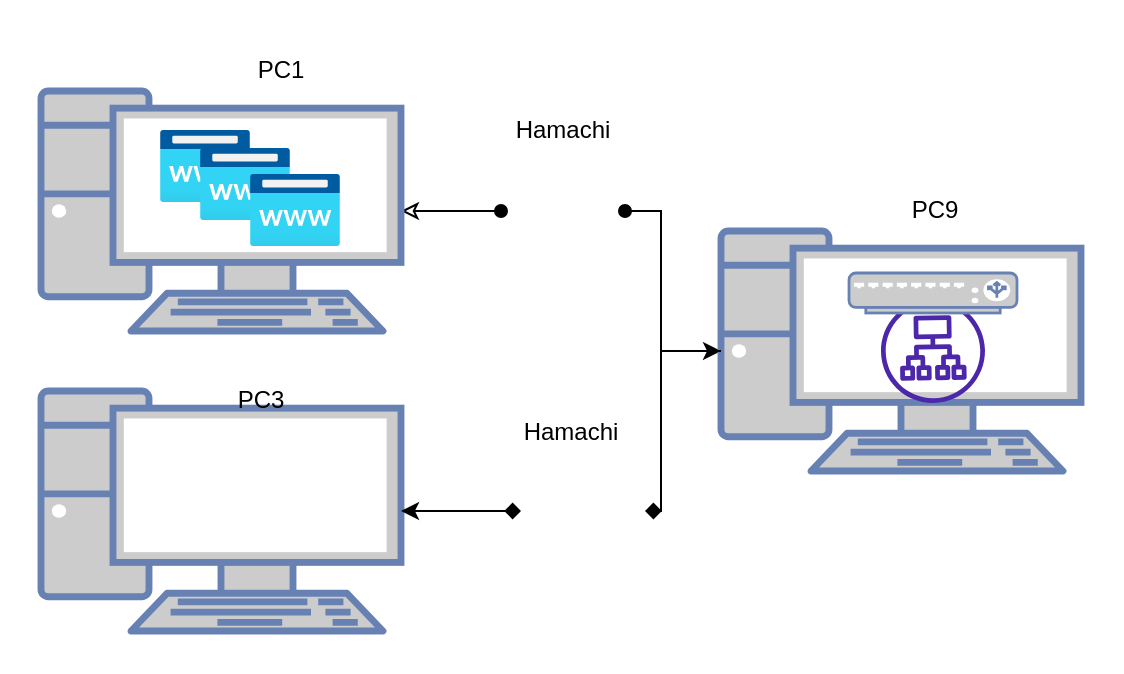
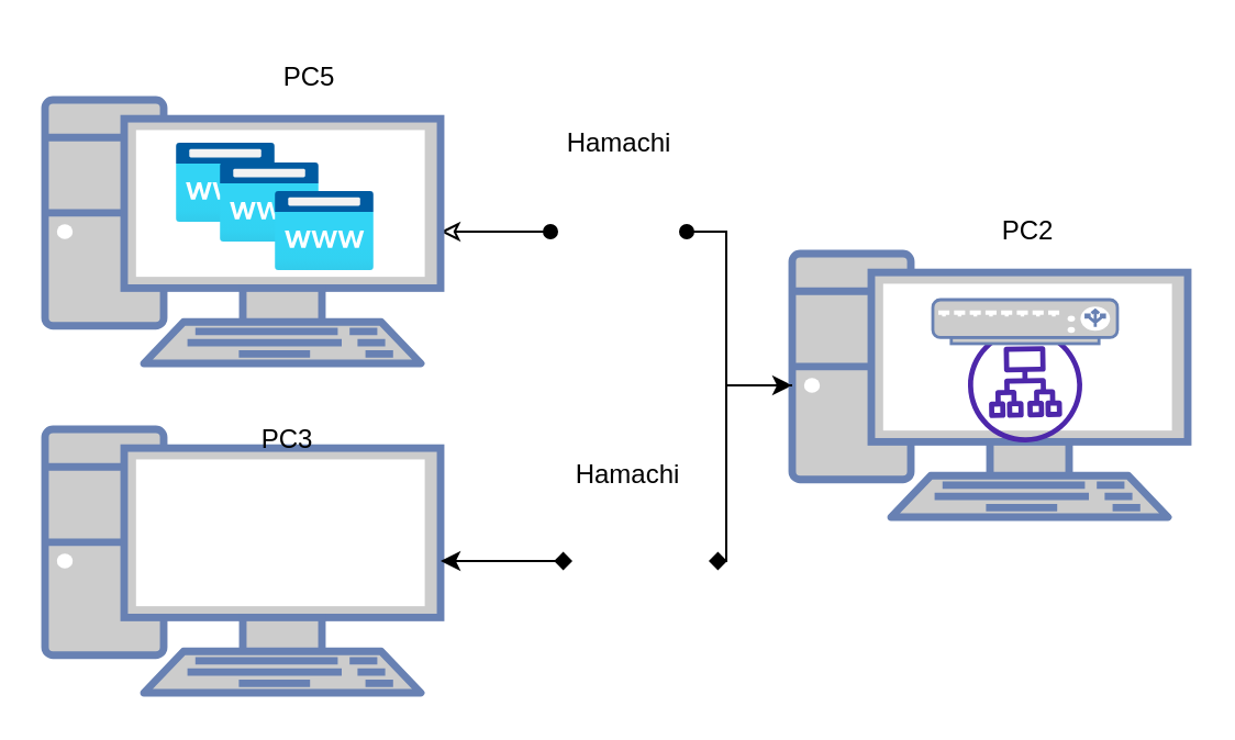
- <mxCell id="19" value="PC1" style="text;html=1;align=center;verticalAlign=middle;resizable=0;points=[];autosize=1;strokeColor=none;fillColor=none;" vertex="1" parent="1"><mxGeometry x="115" y="20" width="50" height="30" as="geometry" /></mxCell>
+ <mxCell id="19" value="PC5" style="text;html=1;align=center;verticalAlign=middle;resizable=0;points=[];autosize=1;strokeColor=none;fillColor=none;" vertex="1" parent="1"><mxGeometry x="115" y="20" width="50" height="30" as="geometry" /></mxCell>
- <mxCell id="20" value="PC9" style="text;html=1;align=center;verticalAlign=middle;resizable=0;points=[];autosize=1;strokeColor=none;fillColor=none;" vertex="1" parent="1"><mxGeometry x="442" y="90" width="50" height="30" as="geometry" /></mxCell>
+ <mxCell id="20" value="PC2" style="text;html=1;align=center;verticalAlign=middle;resizable=0;points=[];autosize=1;strokeColor=none;fillColor=none;" vertex="1" parent="1"><mxGeometry x="442" y="90" width="50" height="30" as="geometry" /></mxCell>
